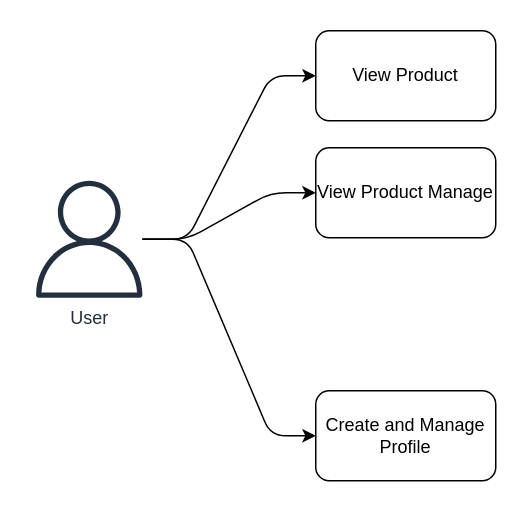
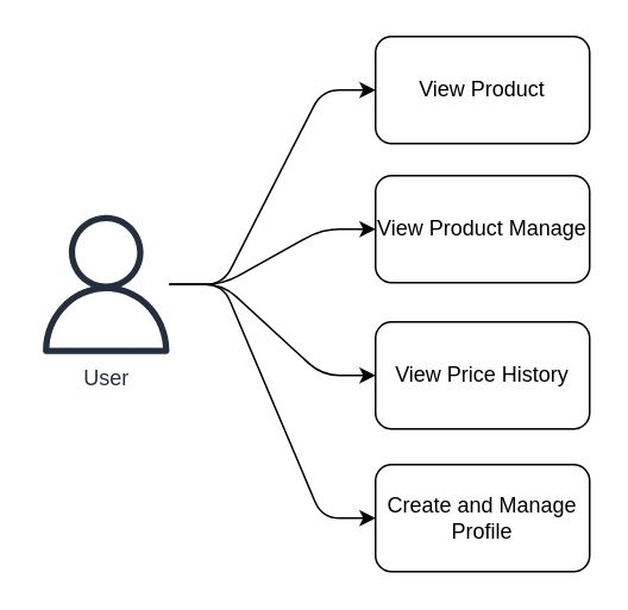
+ <mxCell id="4" style="orthogonalLoop=1;jettySize=auto;html=1;entryX=0;entryY=0.5;entryDx=0;entryDy=0;edgeStyle=entityRelationEdgeStyle;elbow=vertical;jumpStyle=none;shadow=0;" parent="1" source="6" target="9" edge="1"><mxGeometry relative="1" as="geometry" /></mxCell>
+ <mxCell id="9" value="View Price History" style="whiteSpace=wrap;html=1;rounded=1;" parent="1" vertex="1"><mxGeometry x="210" y="180" width="120" height="60" as="geometry" /></mxCell>
